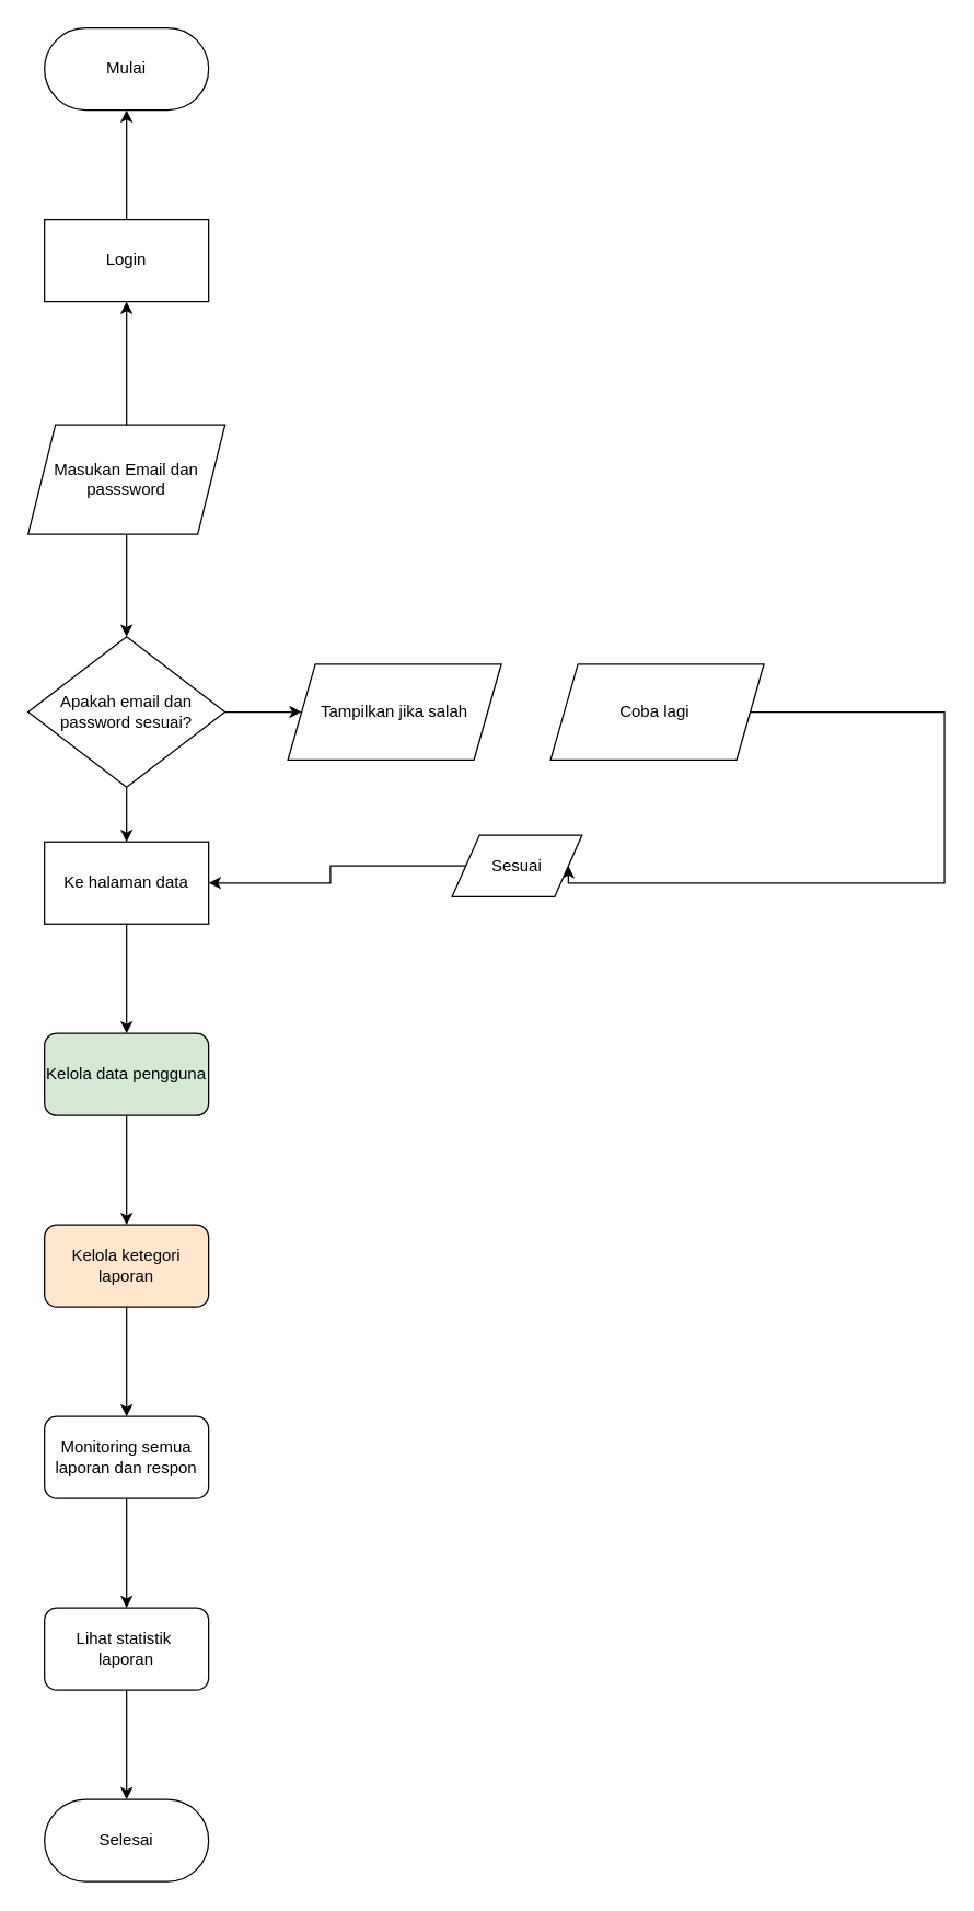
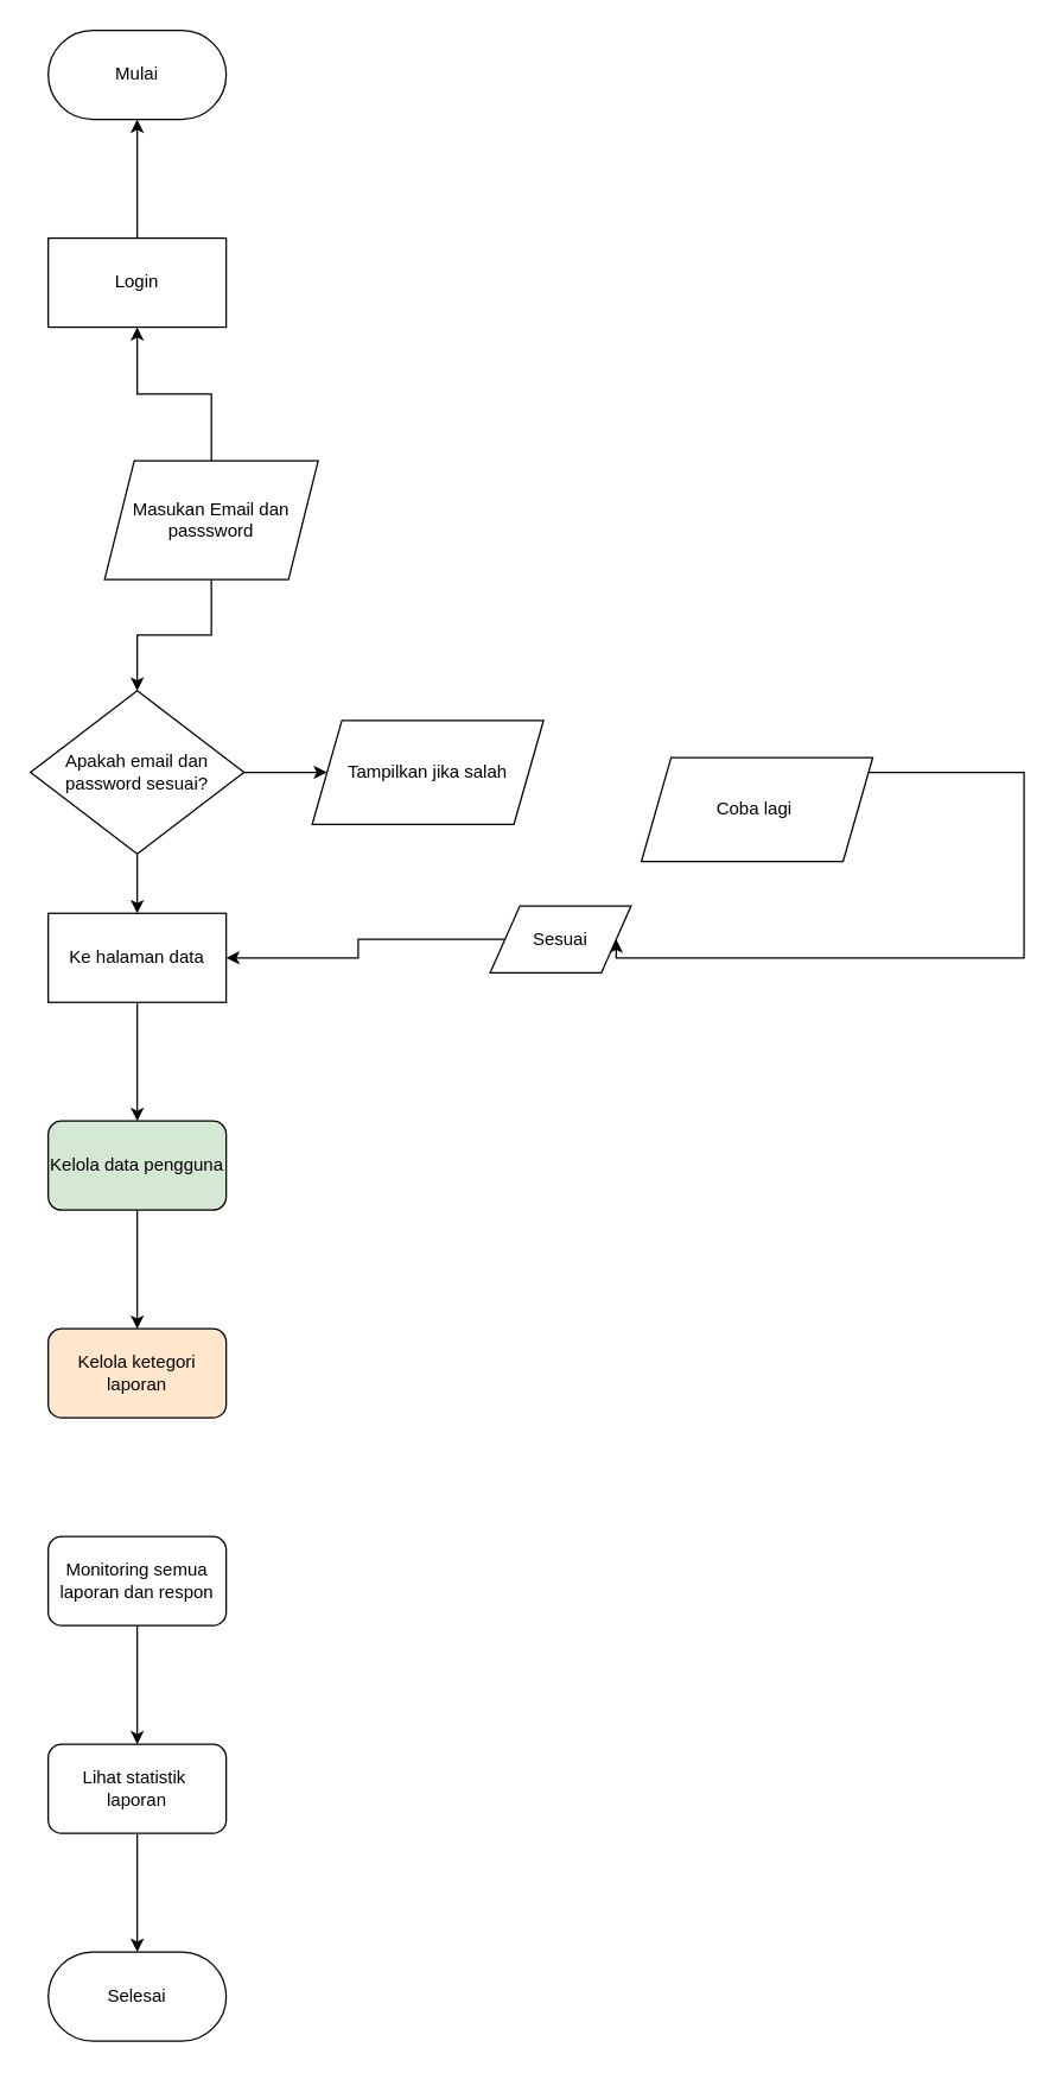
- <mxCell id="4" value="Masukan Email dan passsword" style="shape=parallelogram;perimeter=parallelogramPerimeter;whiteSpace=wrap;html=1;fixedSize=1;" parent="1" vertex="1"><mxGeometry x="20" y="310" width="144" height="80" as="geometry" /></mxCell>
+ <mxCell id="4" value="Masukan Email dan passsword" style="shape=parallelogram;perimeter=parallelogramPerimeter;whiteSpace=wrap;html=1;fixedSize=1;" parent="1" vertex="1"><mxGeometry x="70" y="310" width="144" height="80" as="geometry" /></mxCell>
- <mxCell id="13" value="Coba lagi&amp;nbsp;" style="shape=parallelogram;perimeter=parallelogramPerimeter;whiteSpace=wrap;html=1;fixedSize=1;" parent="1" vertex="1"><mxGeometry x="402" y="485" width="156" height="70" as="geometry" /></mxCell>
+ <mxCell id="13" value="Coba lagi&amp;nbsp;" style="shape=parallelogram;perimeter=parallelogramPerimeter;whiteSpace=wrap;html=1;fixedSize=1;" parent="1" vertex="1"><mxGeometry x="432" y="510" width="156" height="70" as="geometry" /></mxCell>
- <mxCell id="20" value="" style="edgeStyle=orthogonalEdgeStyle;rounded=0;orthogonalLoop=1;jettySize=auto;html=1;" edge="1" parent="1" source="21" target="23"><mxGeometry relative="1" as="geometry" /></mxCell>
